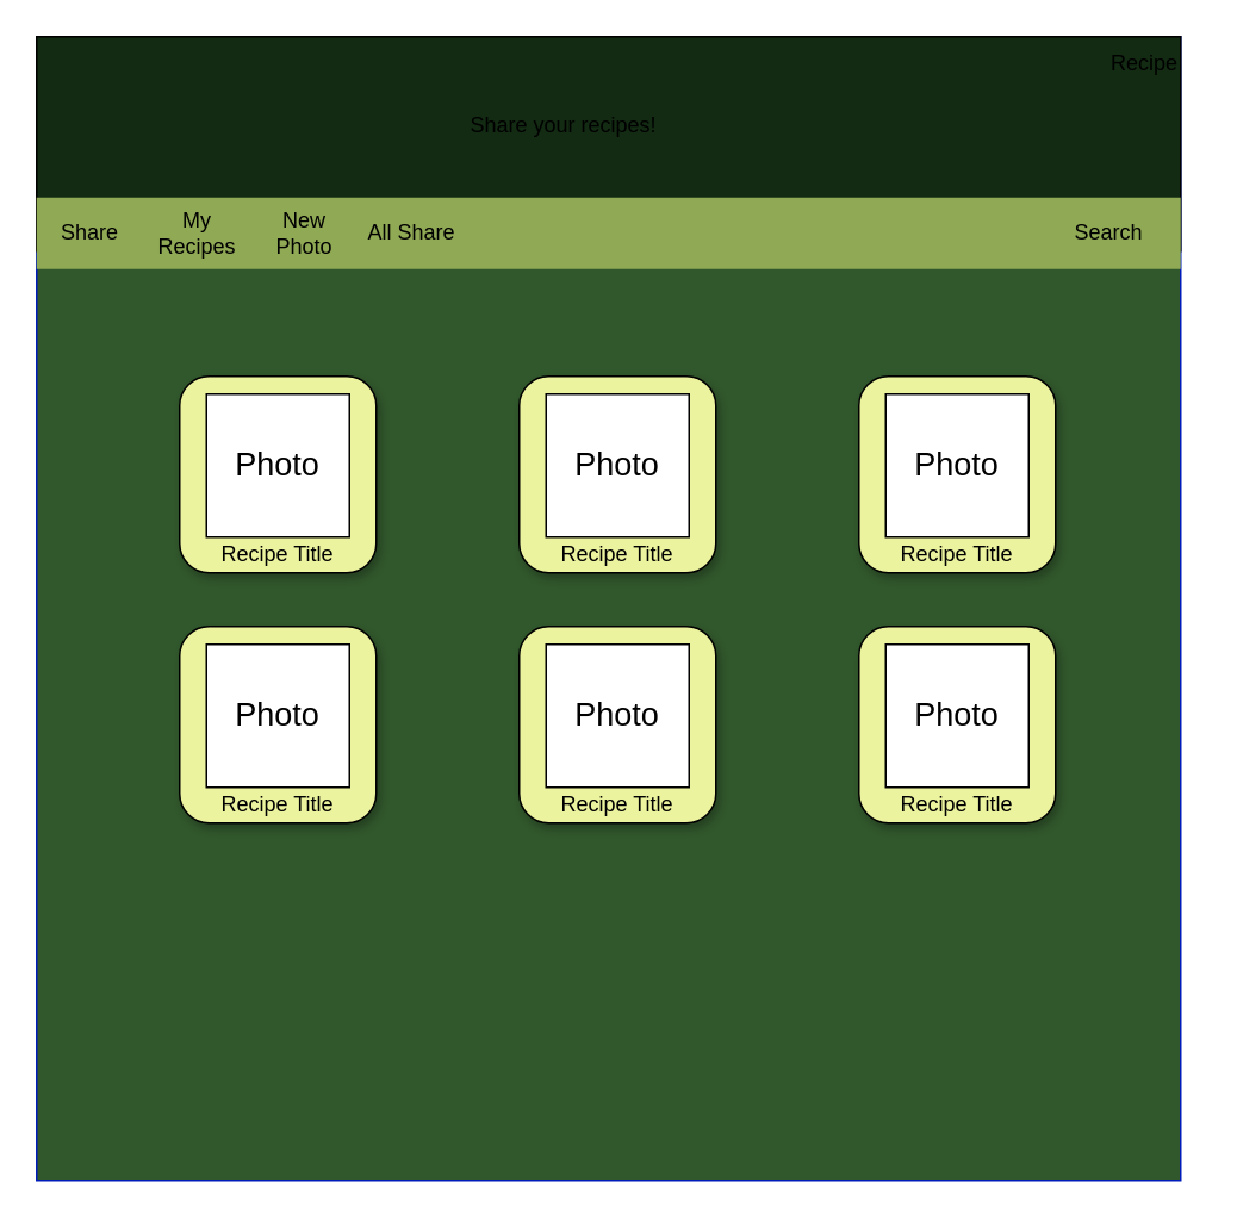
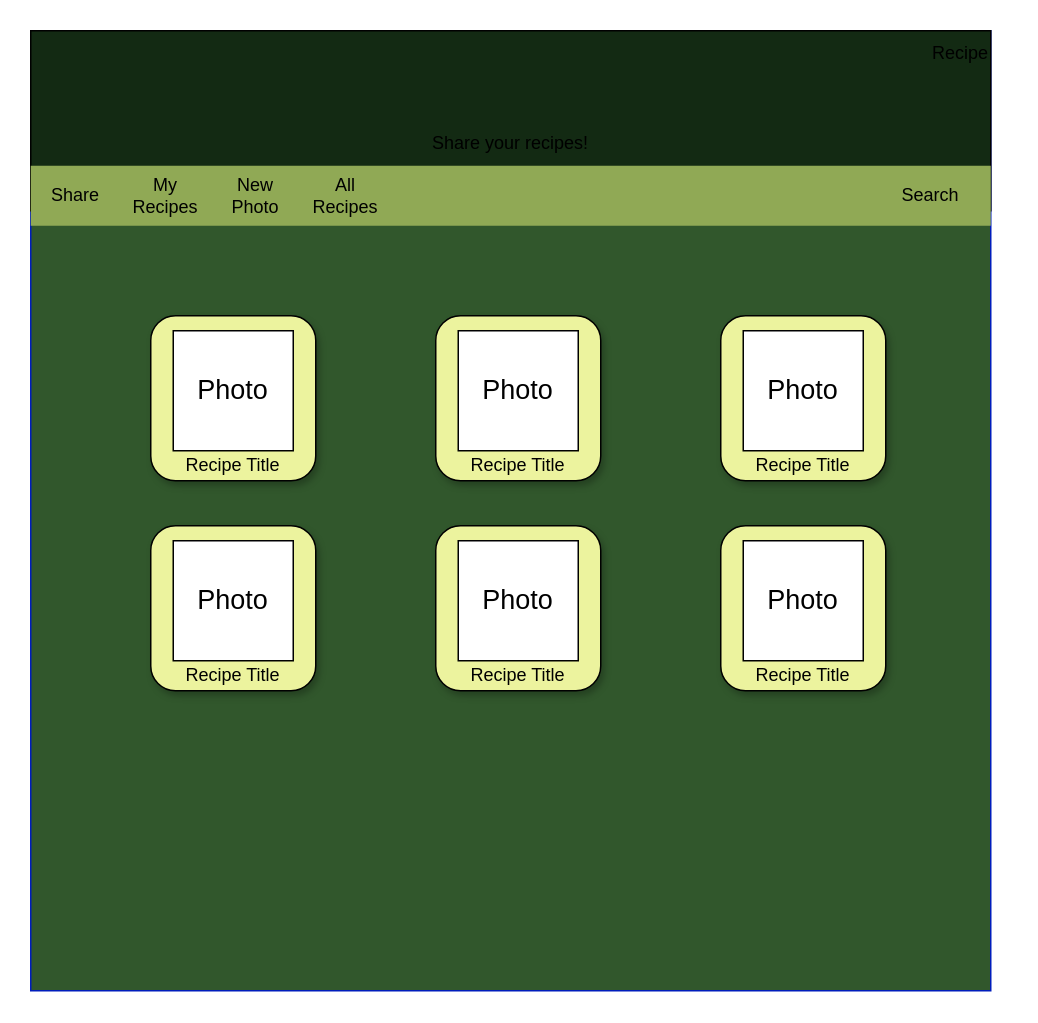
- <mxCell id="6" value="Share your recipes!" style="text;html=1;strokeColor=none;fillColor=none;align=center;verticalAlign=middle;whiteSpace=wrap;rounded=0;" parent="2" vertex="1"><mxGeometry x="215" y="35" width="160" height="30" as="geometry" /></mxCell>
+ <mxCell id="6" value="Share your recipes!" style="text;html=1;strokeColor=none;fillColor=none;align=center;verticalAlign=middle;whiteSpace=wrap;rounded=0;" parent="2" vertex="1"><mxGeometry x="240" y="60" width="160" height="30" as="geometry" /></mxCell>
- <mxCell id="13" value="All Share" style="text;html=1;strokeColor=none;fillColor=none;align=center;verticalAlign=middle;whiteSpace=wrap;rounded=0;" parent="2" vertex="1"><mxGeometry x="180" y="95" width="60" height="30" as="geometry" /></mxCell>
+ <mxCell id="13" value="All Recipes" style="text;html=1;strokeColor=none;fillColor=none;align=center;verticalAlign=middle;whiteSpace=wrap;rounded=0;" parent="2" vertex="1"><mxGeometry x="180" y="95" width="60" height="30" as="geometry" /></mxCell>
